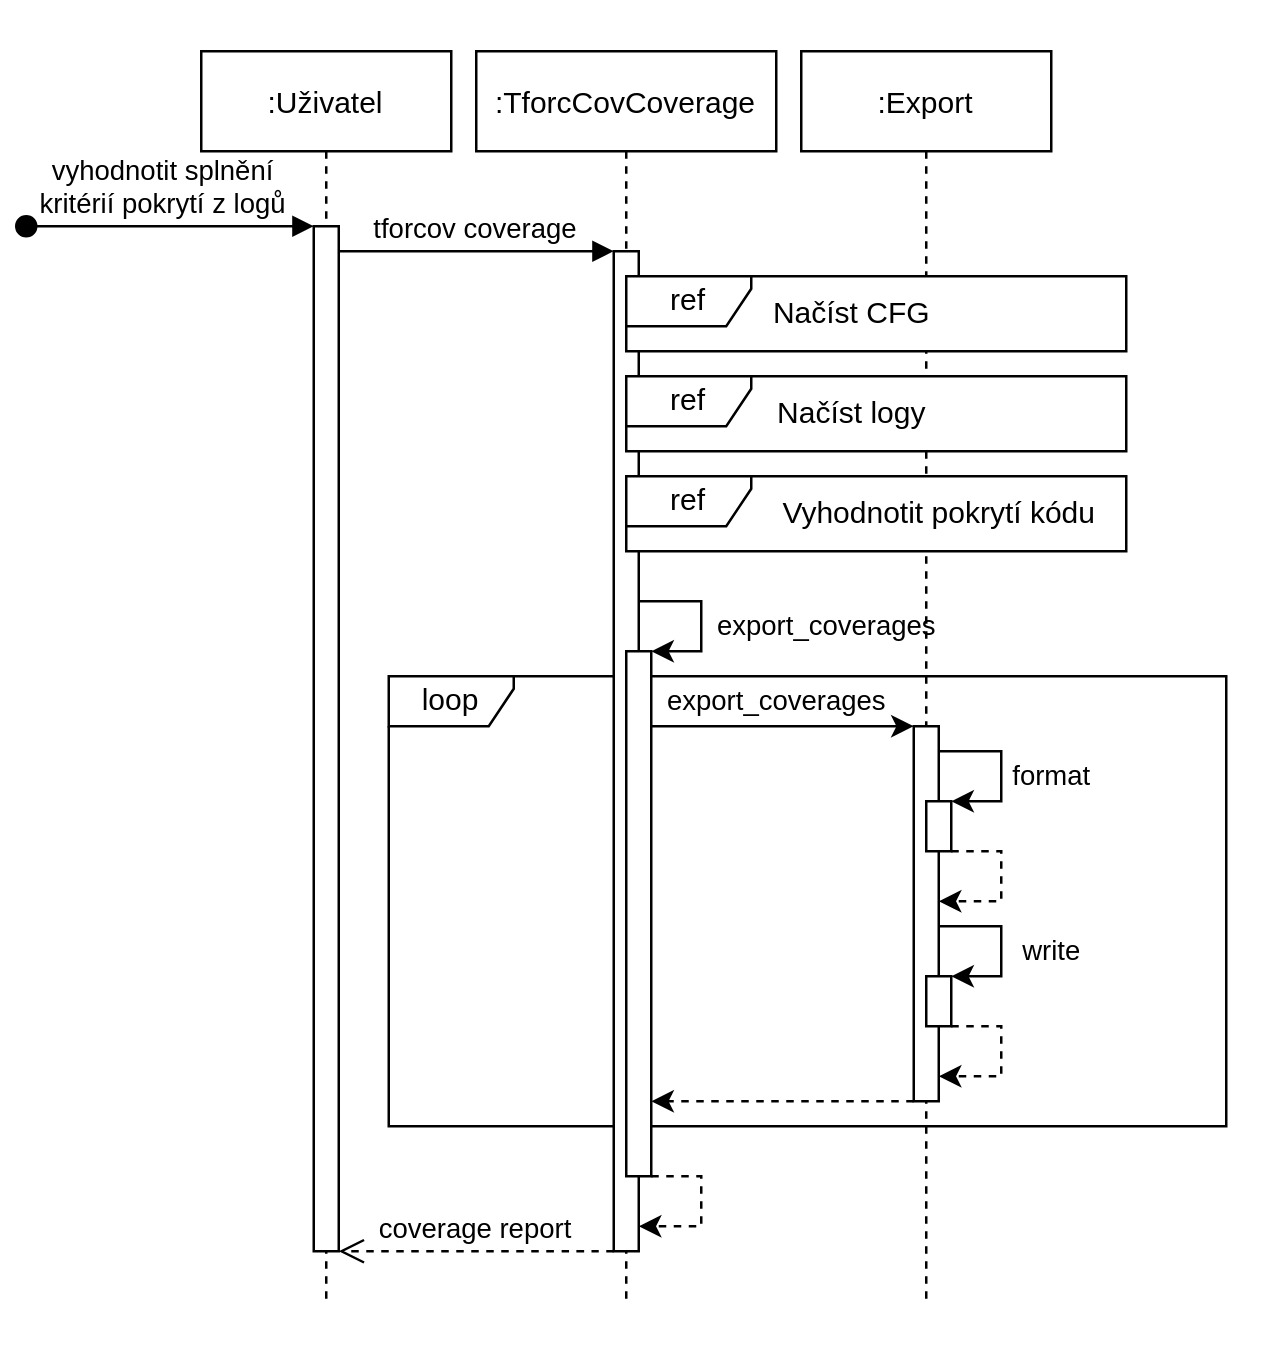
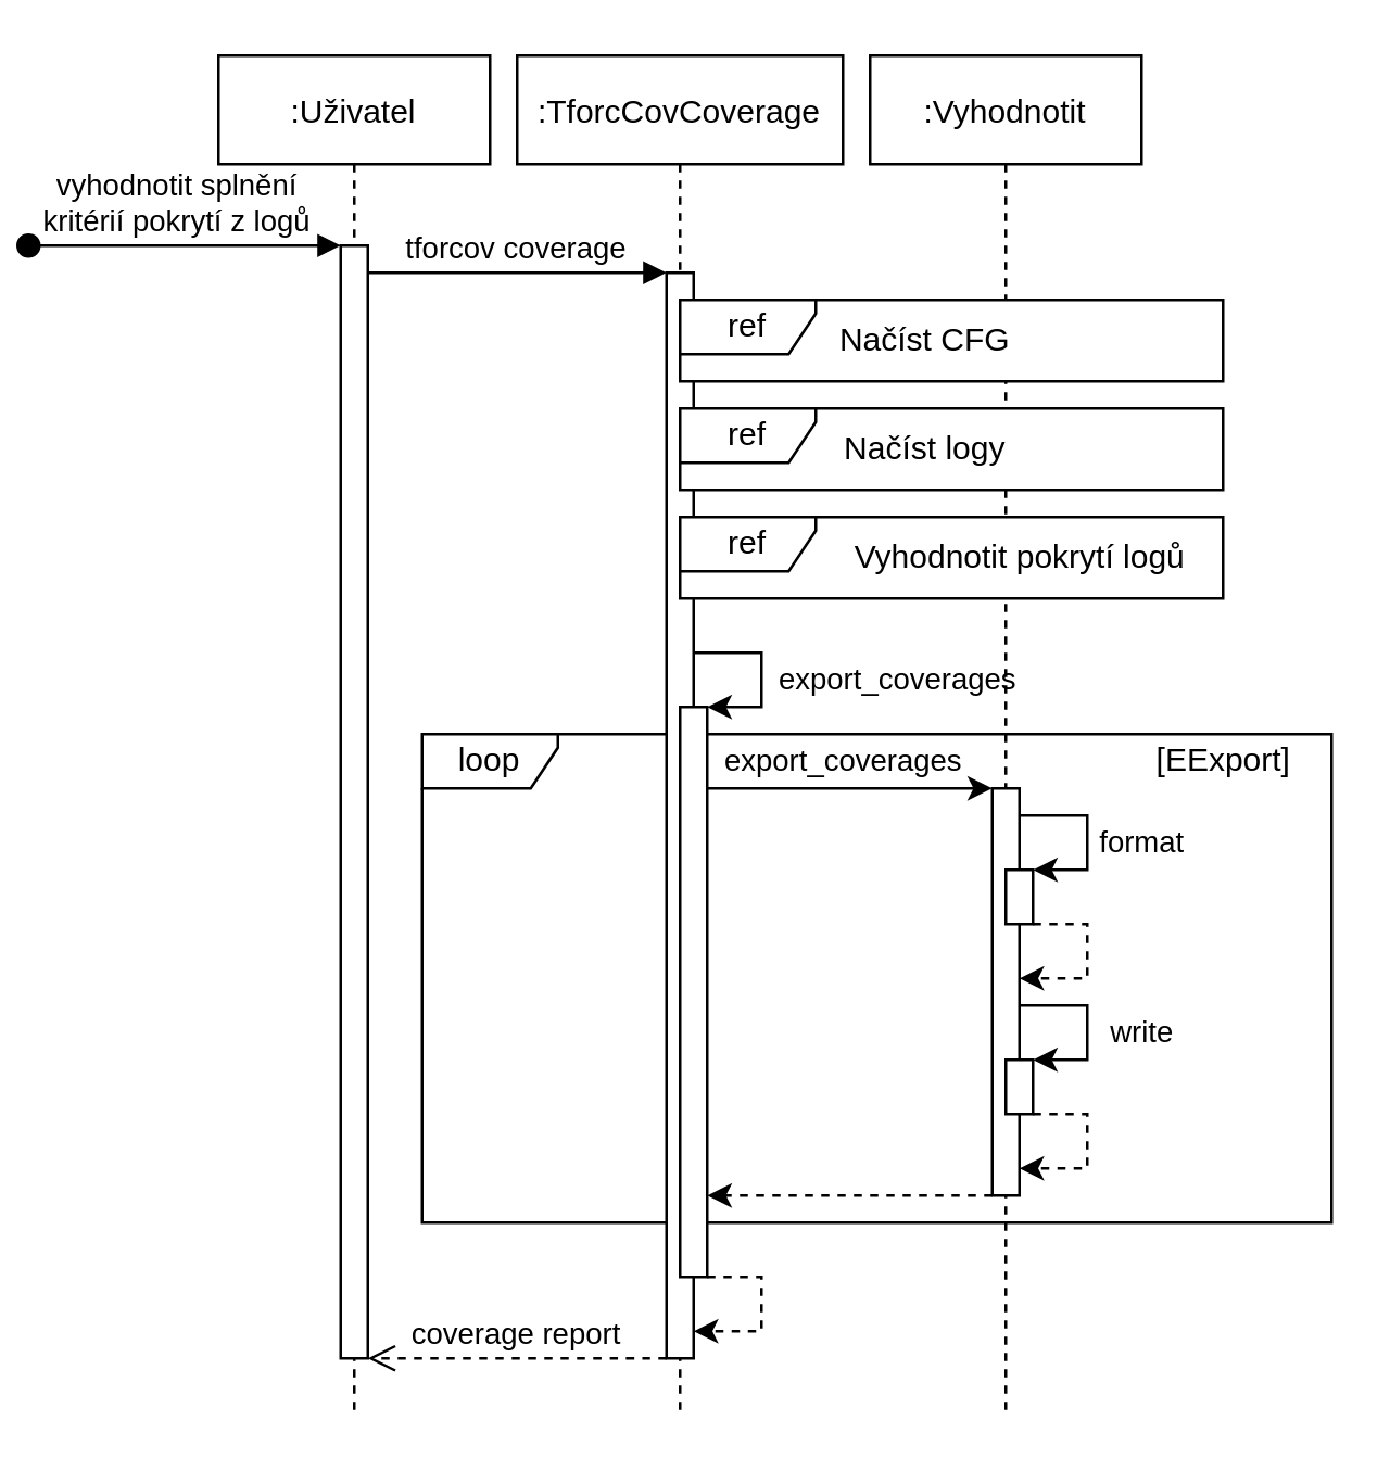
- <mxCell id="13" value=":Export" style="shape=umlLifeline;perimeter=lifelinePerimeter;container=1;collapsible=0;recursiveResize=0;rounded=0;shadow=0;strokeWidth=1;" parent="1" vertex="1"><mxGeometry x="260" y="20" width="100" height="500" as="geometry" /></mxCell>
+ <mxCell id="13" value=":Vyhodnotit" style="shape=umlLifeline;perimeter=lifelinePerimeter;container=1;collapsible=0;recursiveResize=0;rounded=0;shadow=0;strokeWidth=1;" parent="1" vertex="1"><mxGeometry x="260" y="20" width="100" height="500" as="geometry" /></mxCell>
- <mxCell id="29" value="Vyhodnotit pokrytí kódu" style="text;html=1;resizable=0;autosize=1;align=center;verticalAlign=middle;points=[];fillColor=none;strokeColor=none;rounded=0;" vertex="1" parent="1"><mxGeometry x="245" y="195" width="140" height="20" as="geometry" /></mxCell>
+ <mxCell id="29" value="Vyhodnotit pokrytí logů" style="text;html=1;resizable=0;autosize=1;align=center;verticalAlign=middle;points=[];fillColor=none;strokeColor=none;rounded=0;" vertex="1" parent="1"><mxGeometry x="245" y="195" width="140" height="20" as="geometry" /></mxCell>
+ <mxCell id="26" value="[EExport]" style="text;html=1;resizable=0;autosize=1;align=center;verticalAlign=middle;points=[];fillColor=none;strokeColor=none;rounded=0;labelBackgroundColor=default;labelBorderColor=none;" parent="1" vertex="1"><mxGeometry x="360" y="270" width="60" height="20" as="geometry" /></mxCell>
